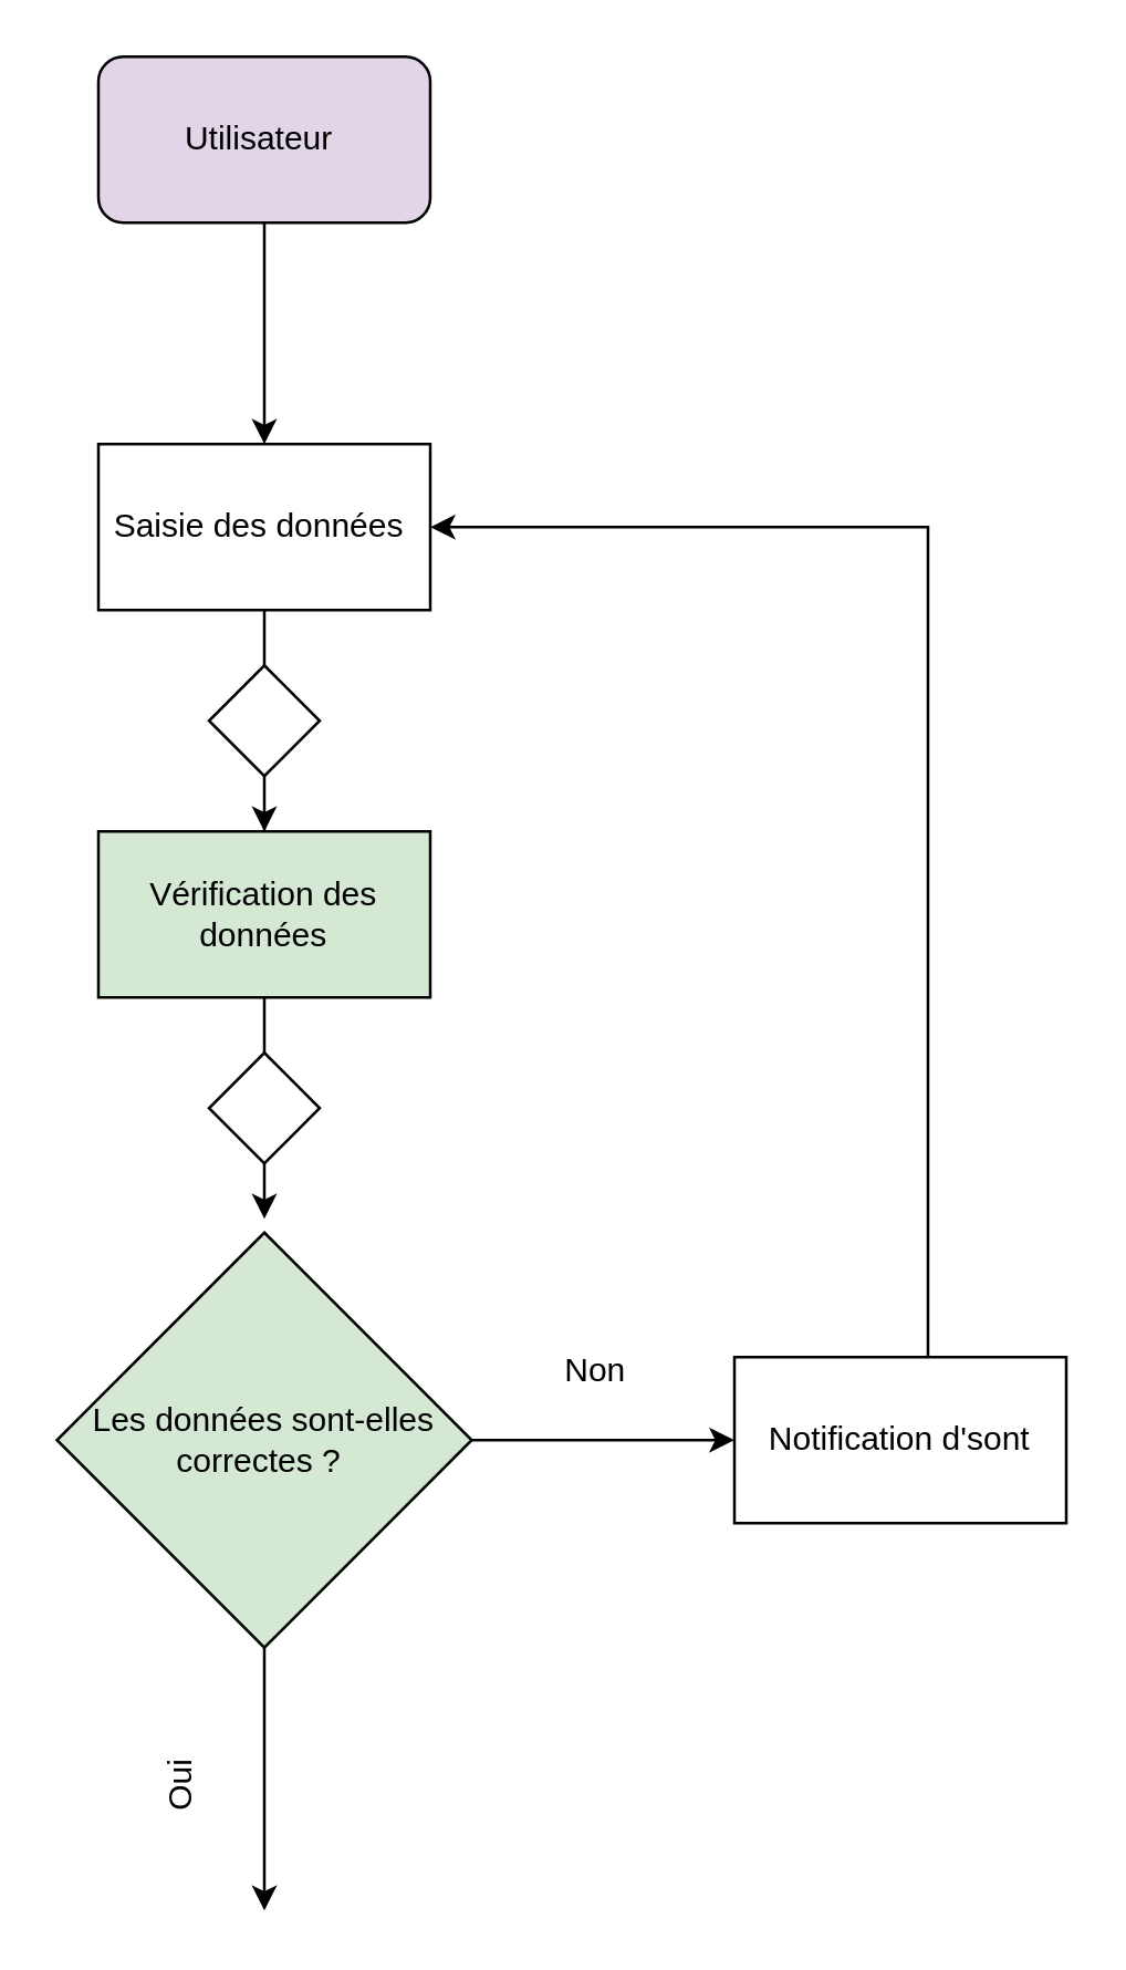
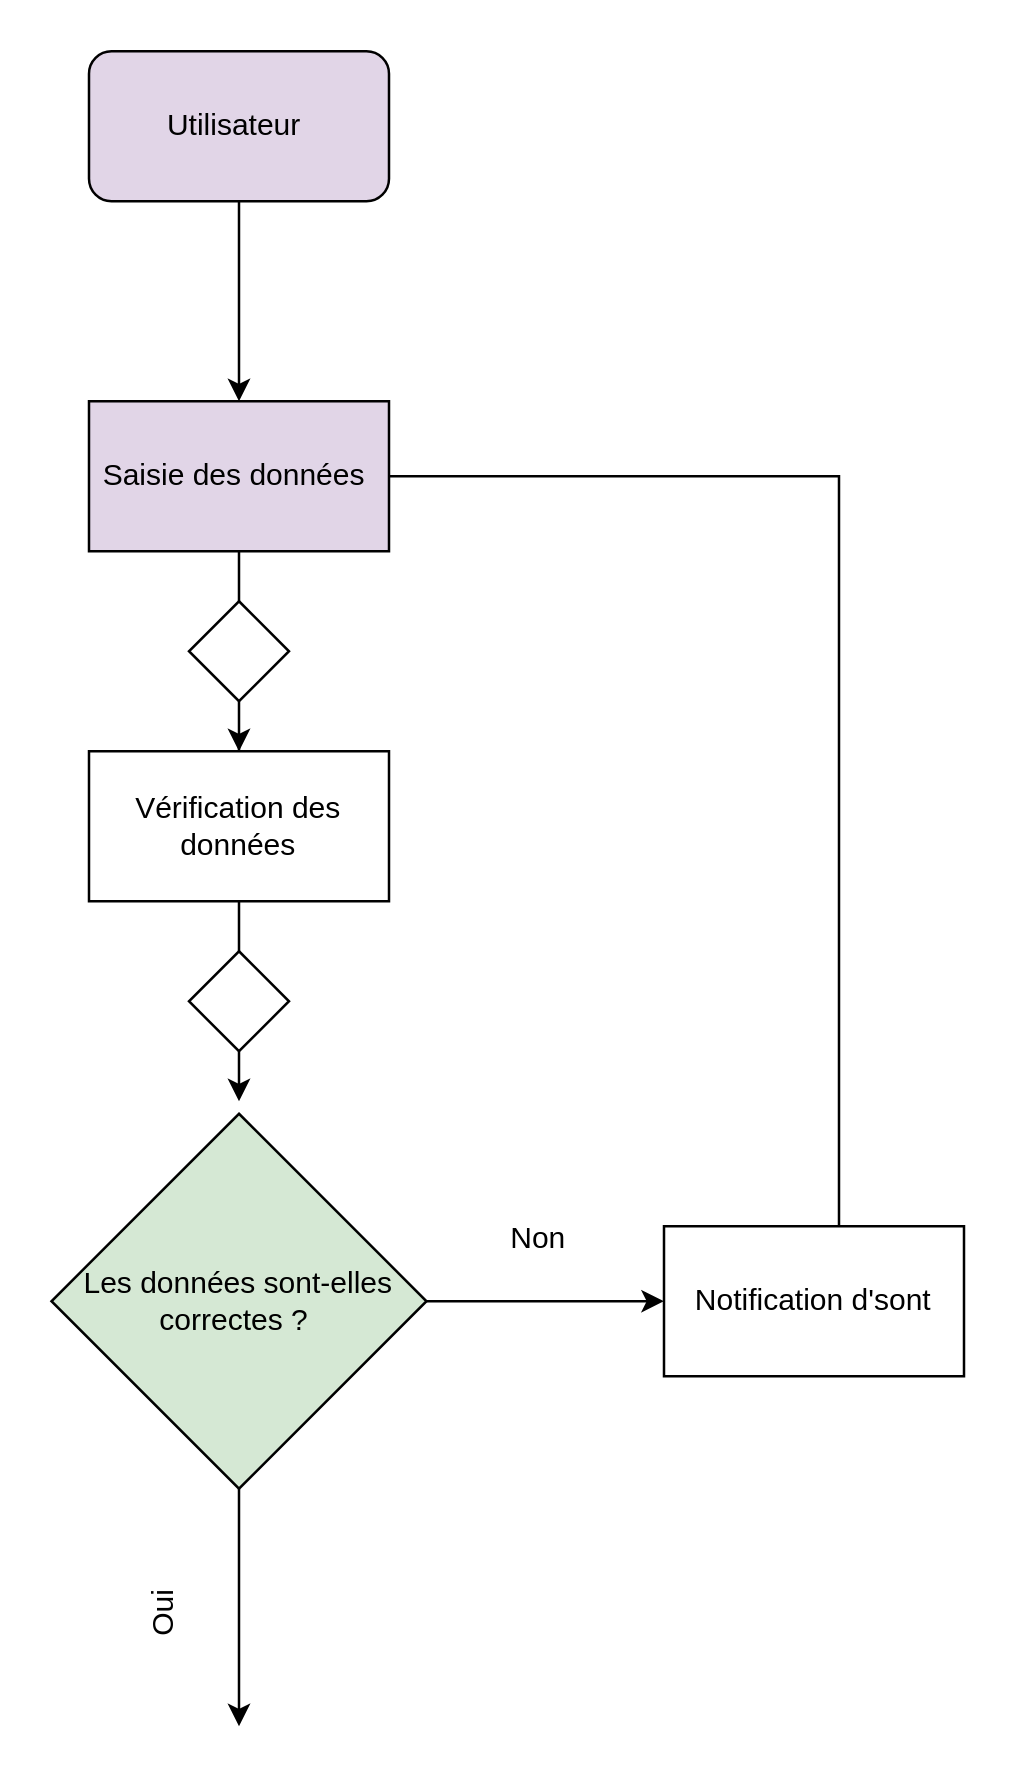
- <mxCell id="5" value="Saisie des données&amp;nbsp;" style="whiteSpace=wrap;html=1;" vertex="1" parent="1"><mxGeometry x="35" y="160" width="120" height="60" as="geometry" /></mxCell>
+ <mxCell id="5" value="Saisie des données&amp;nbsp;" style="whiteSpace=wrap;html=1;fillColor=#e1d5e7;" vertex="1" parent="1"><mxGeometry x="35" y="160" width="120" height="60" as="geometry" /></mxCell>
- <mxCell id="10" value="" style="edgeStyle=orthogonalEdgeStyle;rounded=0;orthogonalLoop=1;jettySize=auto;html=1;entryX=1;entryY=0.5;entryDx=0;entryDy=0;" edge="1" parent="1" source="11" target="5"><mxGeometry relative="1" as="geometry"><mxPoint x="295" y="40" as="targetPoint" /><Array as="points"><mxPoint x="335" y="190" /></Array></mxGeometry></mxCell>
+ <mxCell id="10" value="" style="edgeStyle=orthogonalEdgeStyle;rounded=0;orthogonalLoop=1;jettySize=auto;html=1;entryX=1;entryY=0.5;entryDx=0;entryDy=0;endArrow=none;" edge="1" parent="1" source="11" target="5"><mxGeometry relative="1" as="geometry"><mxPoint x="295" y="40" as="targetPoint" /><Array as="points"><mxPoint x="335" y="190" /></Array></mxGeometry></mxCell>
- <mxCell id="9" value="Vérification des données" style="whiteSpace=wrap;html=1;fillColor=#d5e8d4;" vertex="1" parent="1"><mxGeometry x="35" y="300" width="120" height="60" as="geometry" /></mxCell>
+ <mxCell id="9" value="Vérification des données" style="whiteSpace=wrap;html=1;" vertex="1" parent="1"><mxGeometry x="35" y="300" width="120" height="60" as="geometry" /></mxCell>
